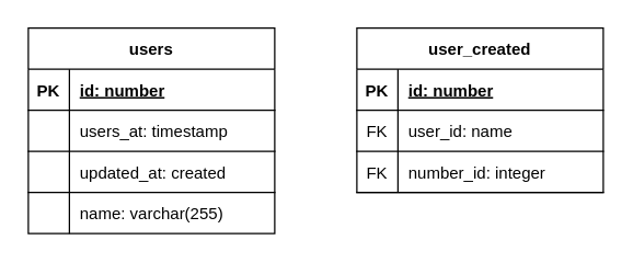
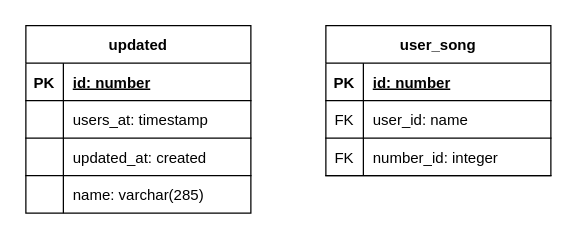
- <mxCell id="2" value="users" style="shape=table;startSize=30;container=1;collapsible=1;childLayout=tableLayout;fixedRows=1;rowLines=0;fontStyle=1;align=center;resizeLast=1;rounded=0;sketch=0;" vertex="1" parent="1"><mxGeometry x="20" y="20" width="180" height="150" as="geometry" /></mxCell>
+ <mxCell id="2" value="updated" style="shape=table;startSize=30;container=1;collapsible=1;childLayout=tableLayout;fixedRows=1;rowLines=0;fontStyle=1;align=center;resizeLast=1;rounded=0;sketch=0;" vertex="1" parent="1"><mxGeometry x="20" y="20" width="180" height="150" as="geometry" /></mxCell>
- <mxCell id="15" value="user_created" style="shape=table;startSize=30;container=1;collapsible=1;childLayout=tableLayout;fixedRows=1;rowLines=0;fontStyle=1;align=center;resizeLast=1;rounded=0;sketch=0;" vertex="1" parent="1"><mxGeometry x="260" y="20" width="180" height="120" as="geometry" /></mxCell>
+ <mxCell id="15" value="user_song" style="shape=table;startSize=30;container=1;collapsible=1;childLayout=tableLayout;fixedRows=1;rowLines=0;fontStyle=1;align=center;resizeLast=1;rounded=0;sketch=0;" vertex="1" parent="1"><mxGeometry x="260" y="20" width="180" height="120" as="geometry" /></mxCell>
- <mxCell id="14" value="name: varchar(255)" style="shape=partialRectangle;connectable=0;fillColor=none;top=0;left=0;bottom=0;right=0;align=left;spacingLeft=6;fontStyle=0;overflow=hidden;rounded=0;sketch=0;" vertex="1" parent="12"><mxGeometry x="30" width="150" height="30" as="geometry"><mxRectangle width="150" height="30" as="alternateBounds" /></mxGeometry></mxCell>
+ <mxCell id="14" value="name: varchar(285)" style="shape=partialRectangle;connectable=0;fillColor=none;top=0;left=0;bottom=0;right=0;align=left;spacingLeft=6;fontStyle=0;overflow=hidden;rounded=0;sketch=0;" vertex="1" parent="12"><mxGeometry x="30" width="150" height="30" as="geometry"><mxRectangle width="150" height="30" as="alternateBounds" /></mxGeometry></mxCell>
